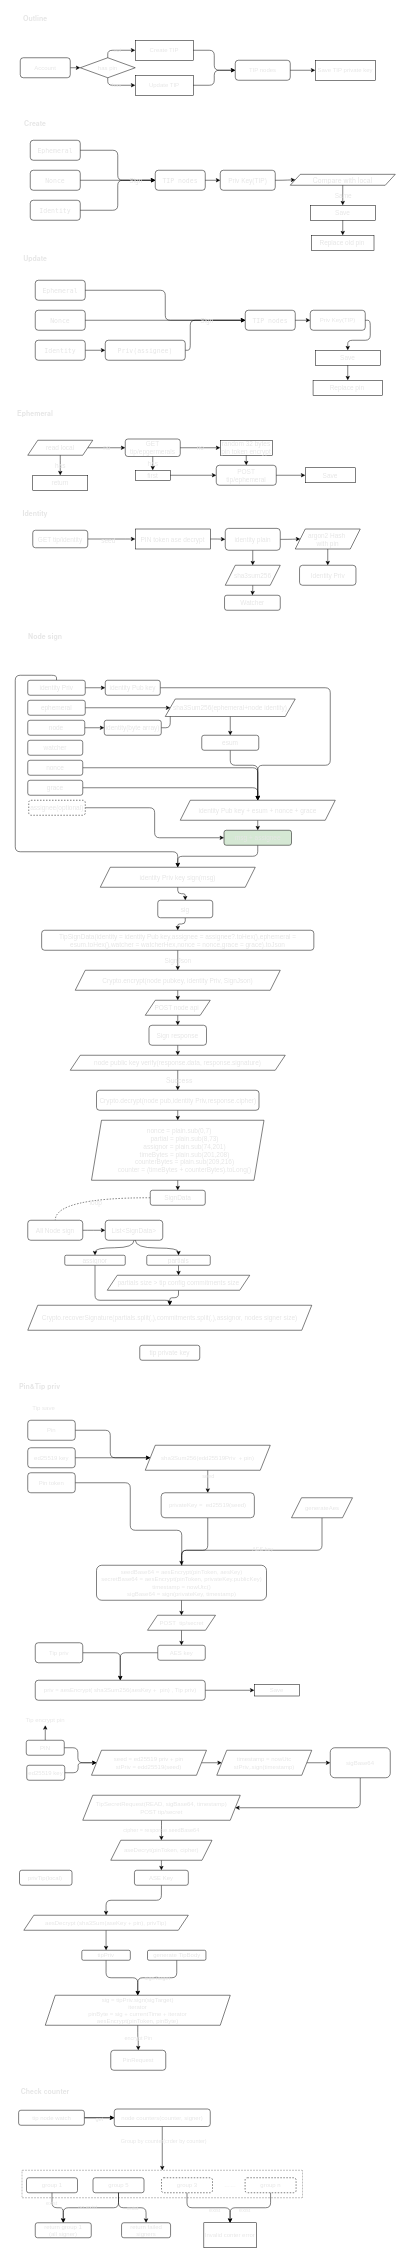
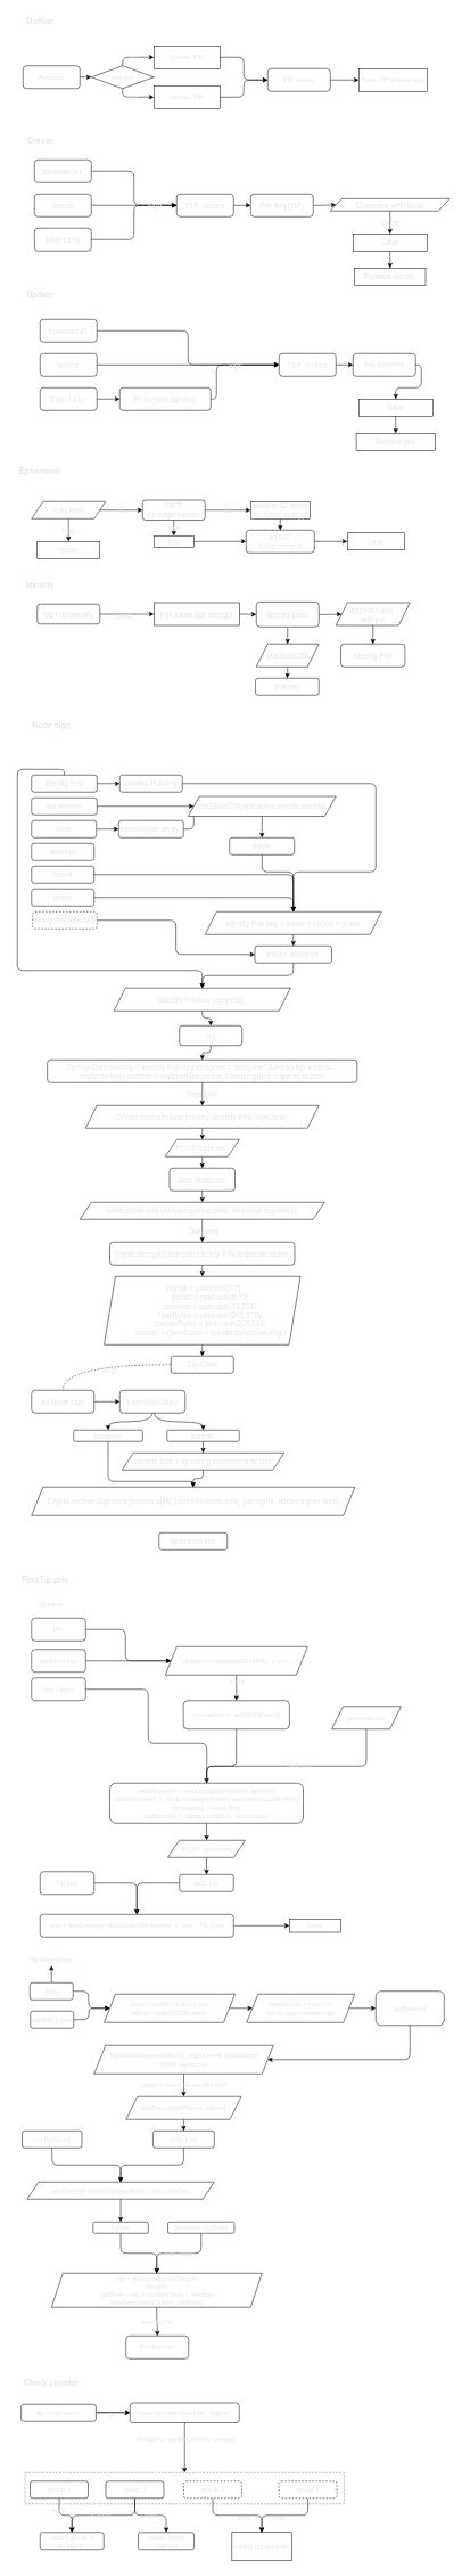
- <mxCell id="112" value="msg + assignee" style="rounded=1;whiteSpace=wrap;html=1;fontSize=13;fontColor=#E6E6E6;labelBackgroundColor=none;fillColor=#d5e8d4;" parent="1" vertex="1"><mxGeometry x="447.5" y="1660" width="135" height="30" as="geometry" /></mxCell>
+ <mxCell id="112" value="msg + assignee" style="rounded=1;whiteSpace=wrap;html=1;fontSize=13;fontColor=#E6E6E6;labelBackgroundColor=none;" parent="1" vertex="1"><mxGeometry x="447.5" y="1660" width="135" height="30" as="geometry" /></mxCell>
+ <mxCell id="195" style="edgeStyle=orthogonalEdgeStyle;html=1;labelBackgroundColor=none;fontColor=#E6E6E6;" parent="1" source="196" target="198" edge="1"><mxGeometry relative="1" as="geometry" /></mxCell>
